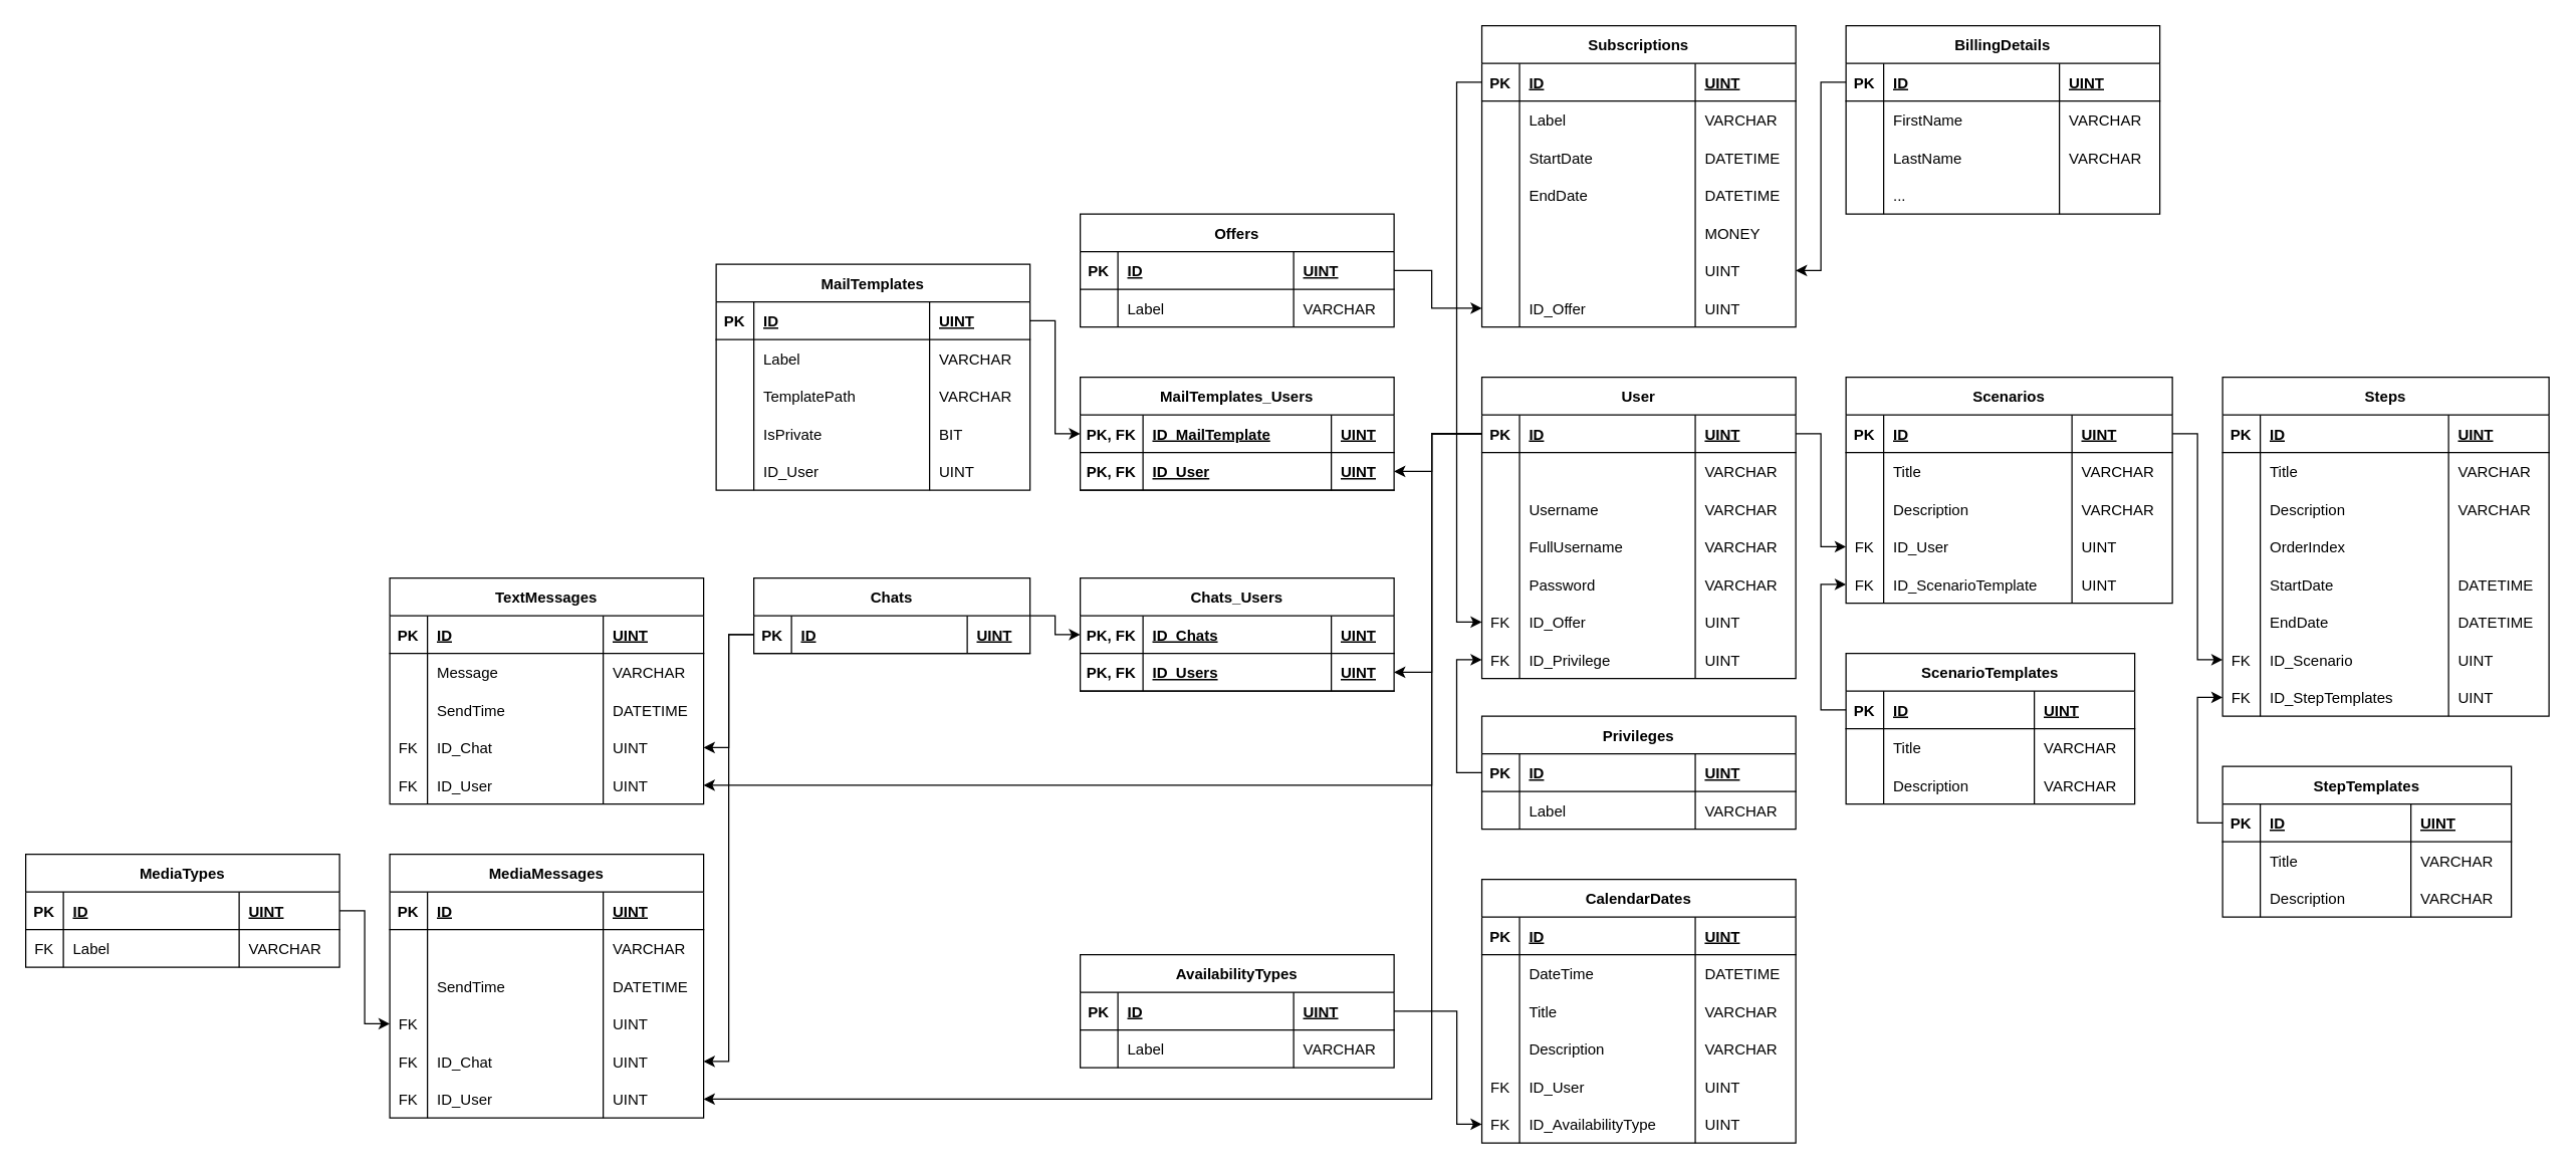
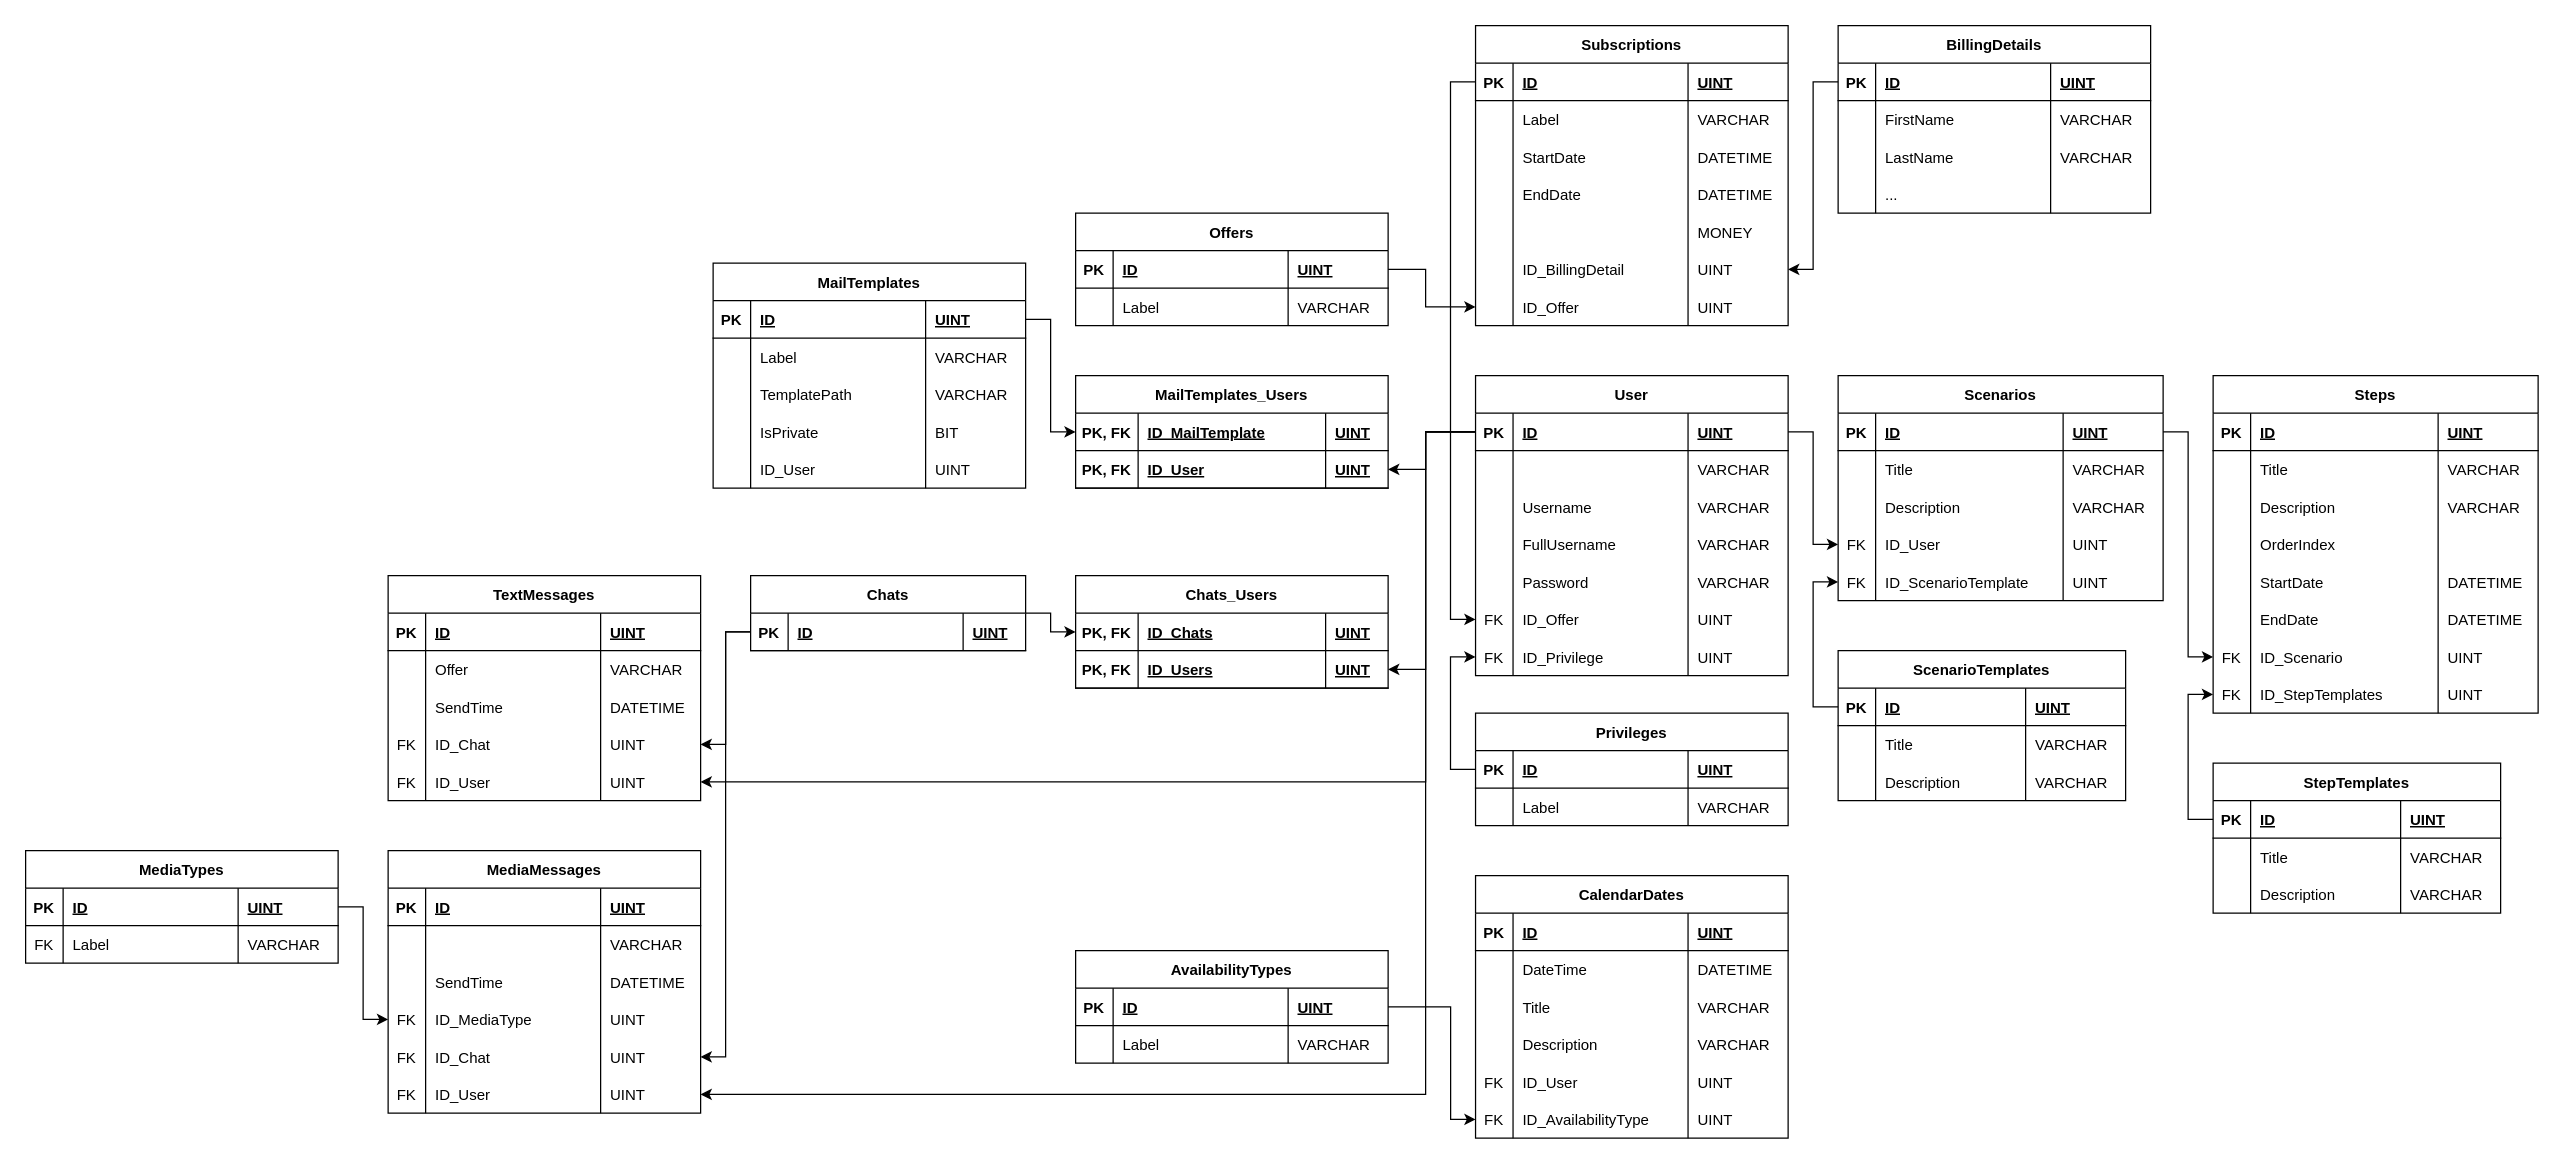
+ <mxCell id="139" value="ID_BillingDetail" style="shape=partialRectangle;connectable=0;fillColor=none;top=0;left=0;bottom=0;right=0;align=left;spacingLeft=6;overflow=hidden;" parent="137" vertex="1"><mxGeometry x="30" width="140" height="30" as="geometry" /></mxCell>
- <mxCell id="191" value="Message" style="shape=partialRectangle;connectable=0;fillColor=none;top=0;left=0;bottom=0;right=0;align=left;spacingLeft=6;overflow=hidden;" parent="189" vertex="1"><mxGeometry x="30" width="140" height="30" as="geometry" /></mxCell>
+ <mxCell id="191" value="Offer" style="shape=partialRectangle;connectable=0;fillColor=none;top=0;left=0;bottom=0;right=0;align=left;spacingLeft=6;overflow=hidden;" parent="189" vertex="1"><mxGeometry x="30" width="140" height="30" as="geometry" /></mxCell>
+ <mxCell id="227" value="ID_MediaType" style="shape=partialRectangle;connectable=0;fillColor=none;top=0;left=0;bottom=0;right=0;align=left;spacingLeft=6;overflow=hidden;" parent="225" vertex="1"><mxGeometry x="30" width="140" height="30" as="geometry" /></mxCell>
